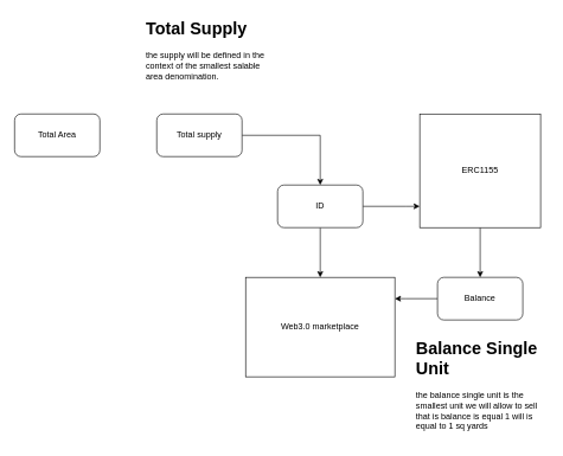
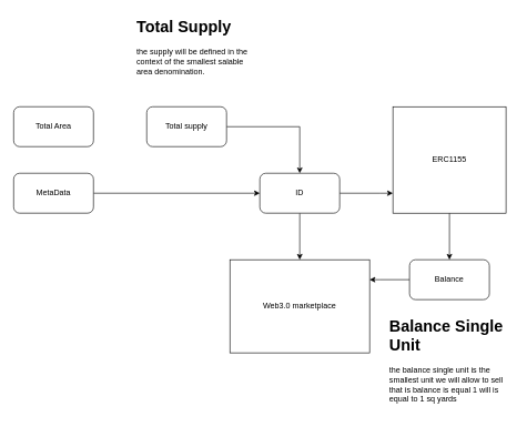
+ <mxCell id="4" value="MetaData" style="rounded=1;whiteSpace=wrap;html=1;" vertex="1" parent="1"><mxGeometry x="20" y="260" width="120" height="60" as="geometry" /></mxCell>
+ <mxCell id="3" style="edgeStyle=orthogonalEdgeStyle;rounded=0;orthogonalLoop=1;jettySize=auto;html=1;entryX=0;entryY=0.5;entryDx=0;entryDy=0;" edge="1" parent="1" source="4" target="9"><mxGeometry relative="1" as="geometry" /></mxCell>
